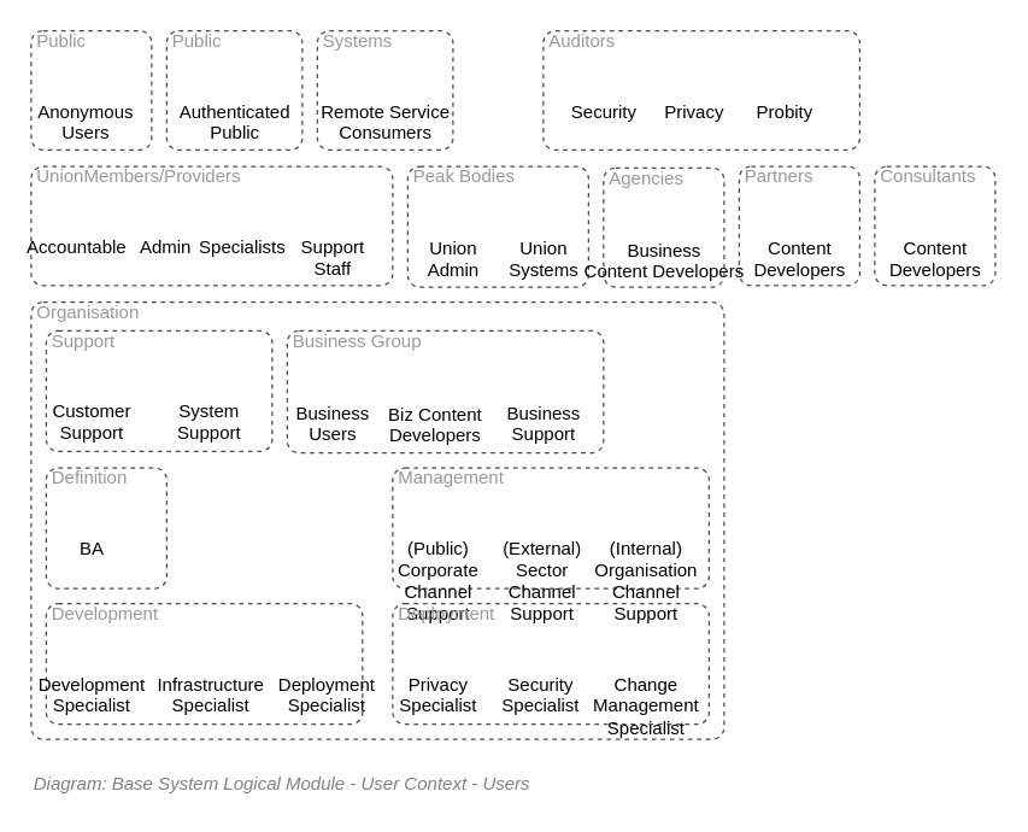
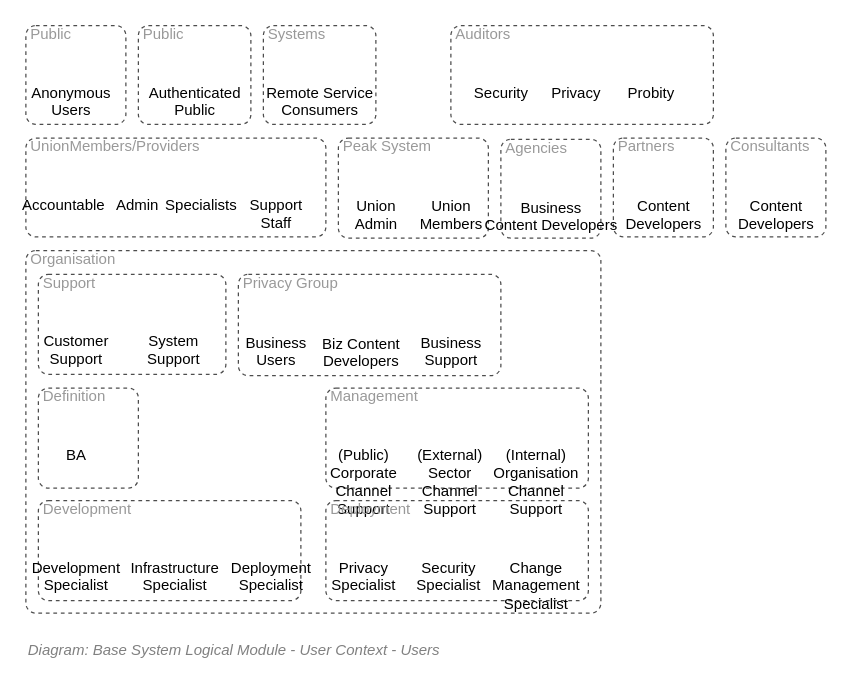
- <mxCell id="33" value="Peak Bodies" style="rounded=1;whiteSpace=wrap;html=1;strokeColor=#4D4D4D;strokeWidth=1;fillColor=none;dashed=1;verticalAlign=top;align=left;spacingLeft=4;spacing=0;spacingTop=-5;fontColor=#999999;arcSize=16;absoluteArcSize=1;collapsible=0;container=1;recursiveResize=0;fontSize=12;" parent="1" vertex="1"><mxGeometry x="270" y="110" width="120" height="80" as="geometry" /></mxCell>
+ <mxCell id="33" value="Peak System" style="rounded=1;whiteSpace=wrap;html=1;strokeColor=#4D4D4D;strokeWidth=1;fillColor=none;dashed=1;verticalAlign=top;align=left;spacingLeft=4;spacing=0;spacingTop=-5;fontColor=#999999;arcSize=16;absoluteArcSize=1;collapsible=0;container=1;recursiveResize=0;fontSize=12;" parent="1" vertex="1"><mxGeometry x="270" y="110" width="120" height="80" as="geometry" /></mxCell>
- <mxCell id="34" value="&lt;font style=&quot;font-size: 12px;&quot;&gt;Union&lt;br style=&quot;font-size: 12px;&quot;&gt;Systems&lt;br style=&quot;font-size: 12px;&quot;&gt;&lt;/font&gt;" style="shape=image;html=1;verticalAlign=top;verticalLabelPosition=bottom;labelBackgroundColor=none;imageAspect=0;aspect=fixed;image=https://cdn0.iconfinder.com/data/icons/elasto-online-store/26/00-ELASTOFONT-STORE-READY_user-128.png;shadow=0;strokeColor=#4D4D4D;strokeWidth=2;fillColor=none;fontSize=12;fontColor=#000000;align=center;" parent="33" vertex="1"><mxGeometry x="80" y="20.5" width="20" height="20" as="geometry" /></mxCell>
+ <mxCell id="34" value="&lt;font style=&quot;font-size: 12px;&quot;&gt;Union&lt;br style=&quot;font-size: 12px;&quot;&gt;Members&lt;br style=&quot;font-size: 12px;&quot;&gt;&lt;/font&gt;" style="shape=image;html=1;verticalAlign=top;verticalLabelPosition=bottom;labelBackgroundColor=none;imageAspect=0;aspect=fixed;image=https://cdn0.iconfinder.com/data/icons/elasto-online-store/26/00-ELASTOFONT-STORE-READY_user-128.png;shadow=0;strokeColor=#4D4D4D;strokeWidth=2;fillColor=none;fontSize=12;fontColor=#000000;align=center;" parent="33" vertex="1"><mxGeometry x="80" y="20.5" width="20" height="20" as="geometry" /></mxCell>
- <mxCell id="3" value="Business Group" style="rounded=1;whiteSpace=wrap;html=1;strokeColor=#4D4D4D;strokeWidth=1;fillColor=none;dashed=1;verticalAlign=top;align=left;spacingLeft=4;spacing=0;spacingTop=-5;fontColor=#999999;arcSize=16;absoluteArcSize=1;collapsible=0;container=1;recursiveResize=0;fontSize=12;" parent="2" vertex="1"><mxGeometry x="170" y="19" width="210" height="81" as="geometry" /></mxCell>
+ <mxCell id="3" value="Privacy Group" style="rounded=1;whiteSpace=wrap;html=1;strokeColor=#4D4D4D;strokeWidth=1;fillColor=none;dashed=1;verticalAlign=top;align=left;spacingLeft=4;spacing=0;spacingTop=-5;fontColor=#999999;arcSize=16;absoluteArcSize=1;collapsible=0;container=1;recursiveResize=0;fontSize=12;" parent="2" vertex="1"><mxGeometry x="170" y="19" width="210" height="81" as="geometry" /></mxCell>
